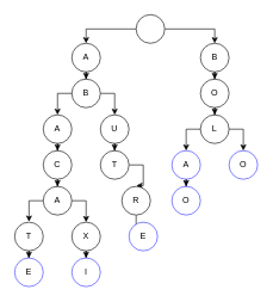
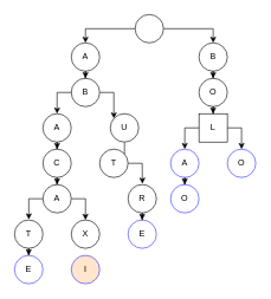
- <mxCell id="23" value="U" style="ellipse;whiteSpace=wrap;html=1;" vertex="1" parent="1"><mxGeometry x="140" y="160" width="40" height="40" as="geometry" /></mxCell>
+ <mxCell id="23" value="U" style="ellipse;whiteSpace=wrap;html=1;" vertex="1" parent="1"><mxGeometry x="155" y="160" width="40" height="40" as="geometry" /></mxCell>
- <mxCell id="35" value="L" style="ellipse;whiteSpace=wrap;html=1;" vertex="1" parent="1"><mxGeometry x="280" y="160" width="40" height="40" as="geometry" /></mxCell>
+ <mxCell id="35" value="L" style="whiteSpace=wrap;html=1;rounded=0;" vertex="1" parent="1"><mxGeometry x="280" y="160" width="40" height="40" as="geometry" /></mxCell>
- <mxCell id="27" value="R" style="ellipse;whiteSpace=wrap;html=1;" vertex="1" parent="1"><mxGeometry x="170" y="260" width="40" height="40" as="geometry" /></mxCell>
+ <mxCell id="27" value="R" style="ellipse;whiteSpace=wrap;html=1;" vertex="1" parent="1"><mxGeometry x="180" y="260" width="40" height="40" as="geometry" /></mxCell>
- <mxCell id="19" style="edgeStyle=orthogonalEdgeStyle;rounded=0;orthogonalLoop=1;jettySize=auto;html=1;entryX=0.5;entryY=0;entryDx=0;entryDy=0;" edge="1" parent="1" source="20" target="21"><mxGeometry relative="1" as="geometry" /></mxCell>
- <mxCell id="21" value="I" style="ellipse;whiteSpace=wrap;html=1;strokeColor=#3333FF;" vertex="1" parent="1"><mxGeometry x="100" y="360" width="40" height="40" as="geometry" /></mxCell>
+ <mxCell id="21" value="I" style="ellipse;whiteSpace=wrap;html=1;strokeColor=#3333FF;fillColor=#ffe6cc;" vertex="1" parent="1"><mxGeometry x="100" y="360" width="40" height="40" as="geometry" /></mxCell>
